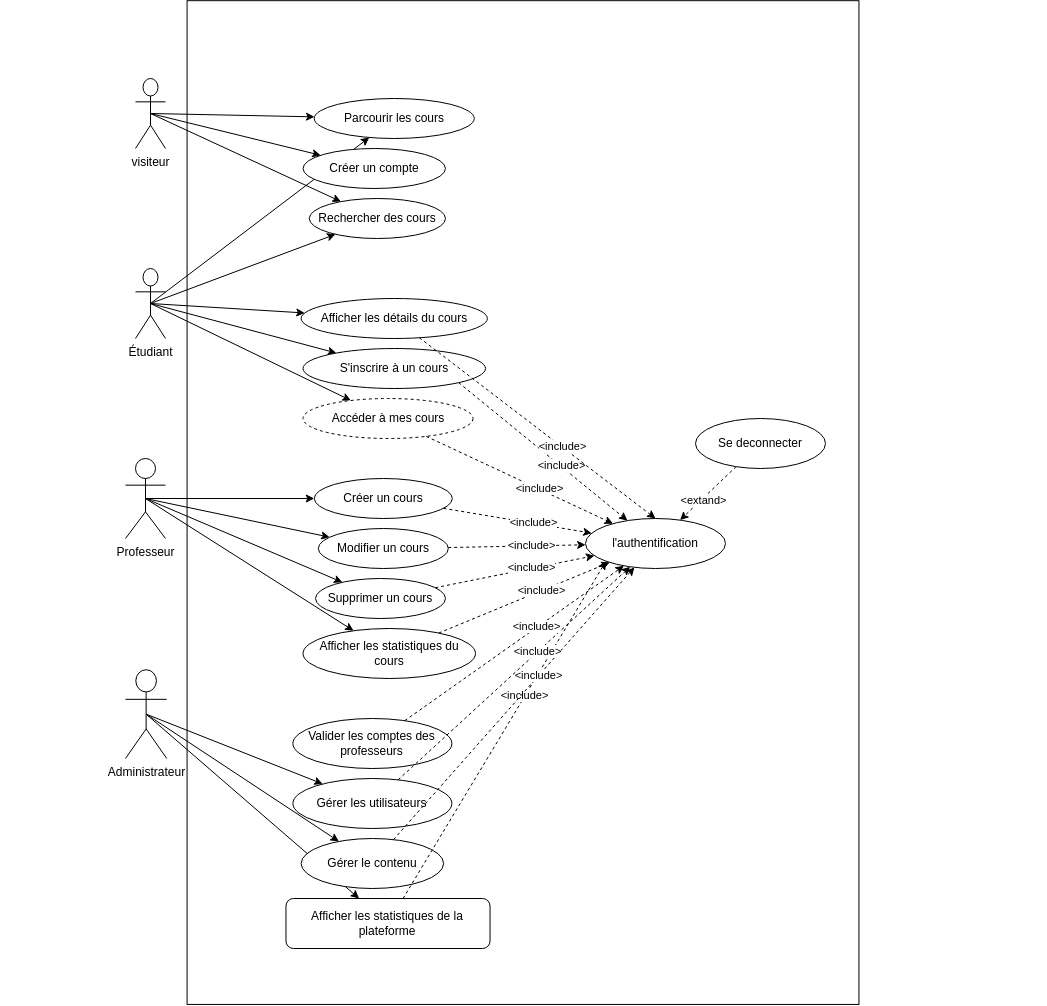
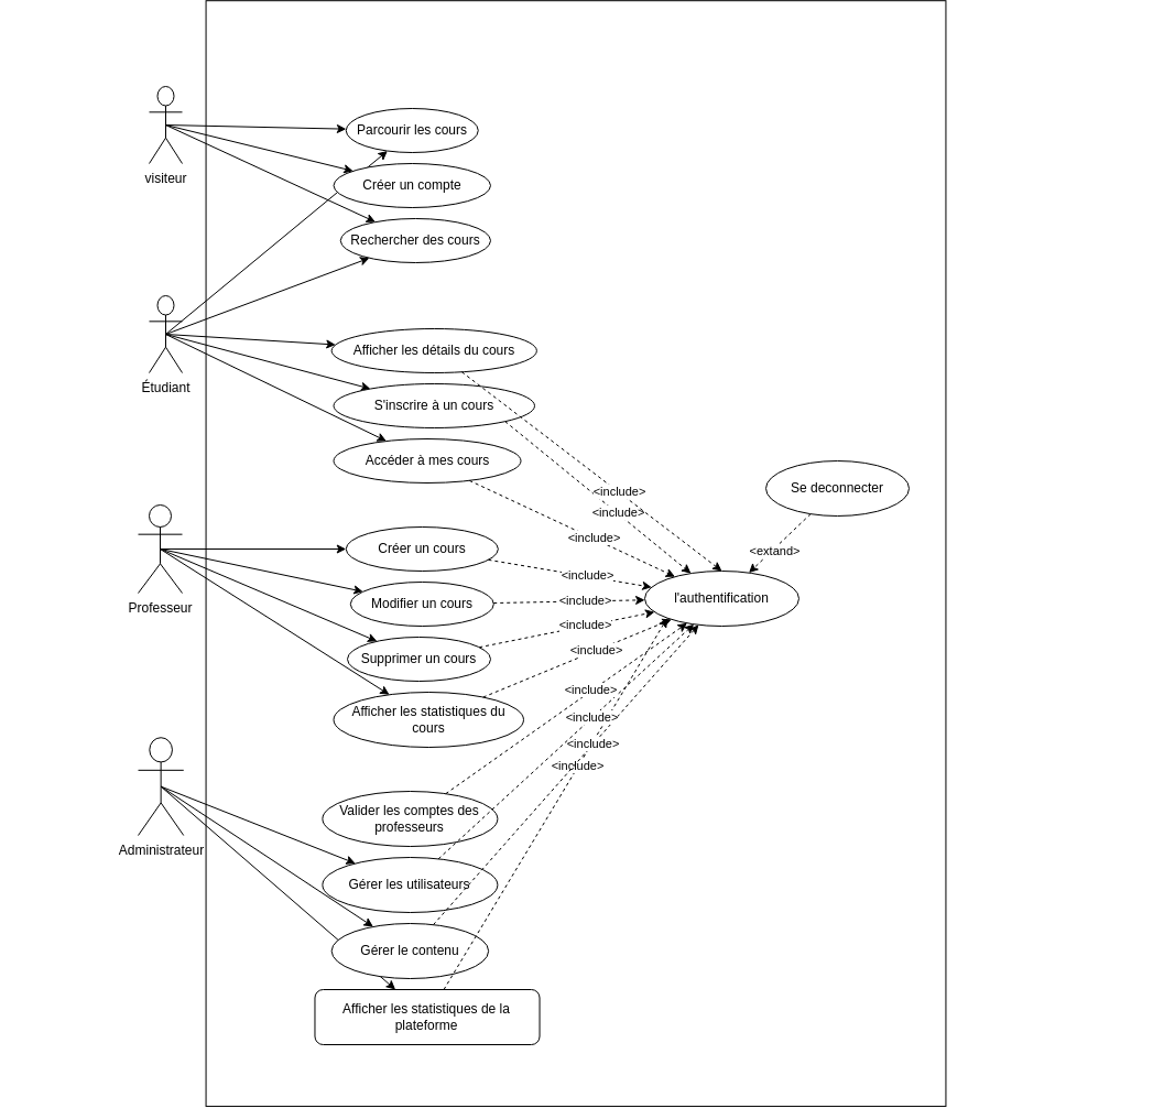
- <mxCell id="3" value="Parcourir les cours" style="ellipse;whiteSpace=wrap;html=1;" vertex="1" parent="1"><mxGeometry x="313.75" y="40" width="160" height="40" as="geometry" /></mxCell>
+ <mxCell id="3" value="Parcourir les cours" style="ellipse;whiteSpace=wrap;html=1;" vertex="1" parent="1"><mxGeometry x="313.75" y="40" width="120" height="40" as="geometry" /></mxCell>
- <mxCell id="27" value="Accéder à mes cours" style="ellipse;whiteSpace=wrap;html=1;dashed=1;" vertex="1" parent="1"><mxGeometry x="302.51" y="340" width="170" height="40" as="geometry" /></mxCell>
+ <mxCell id="27" value="Accéder à mes cours" style="ellipse;whiteSpace=wrap;html=1;" vertex="1" parent="1"><mxGeometry x="302.51" y="340" width="170" height="40" as="geometry" /></mxCell>
